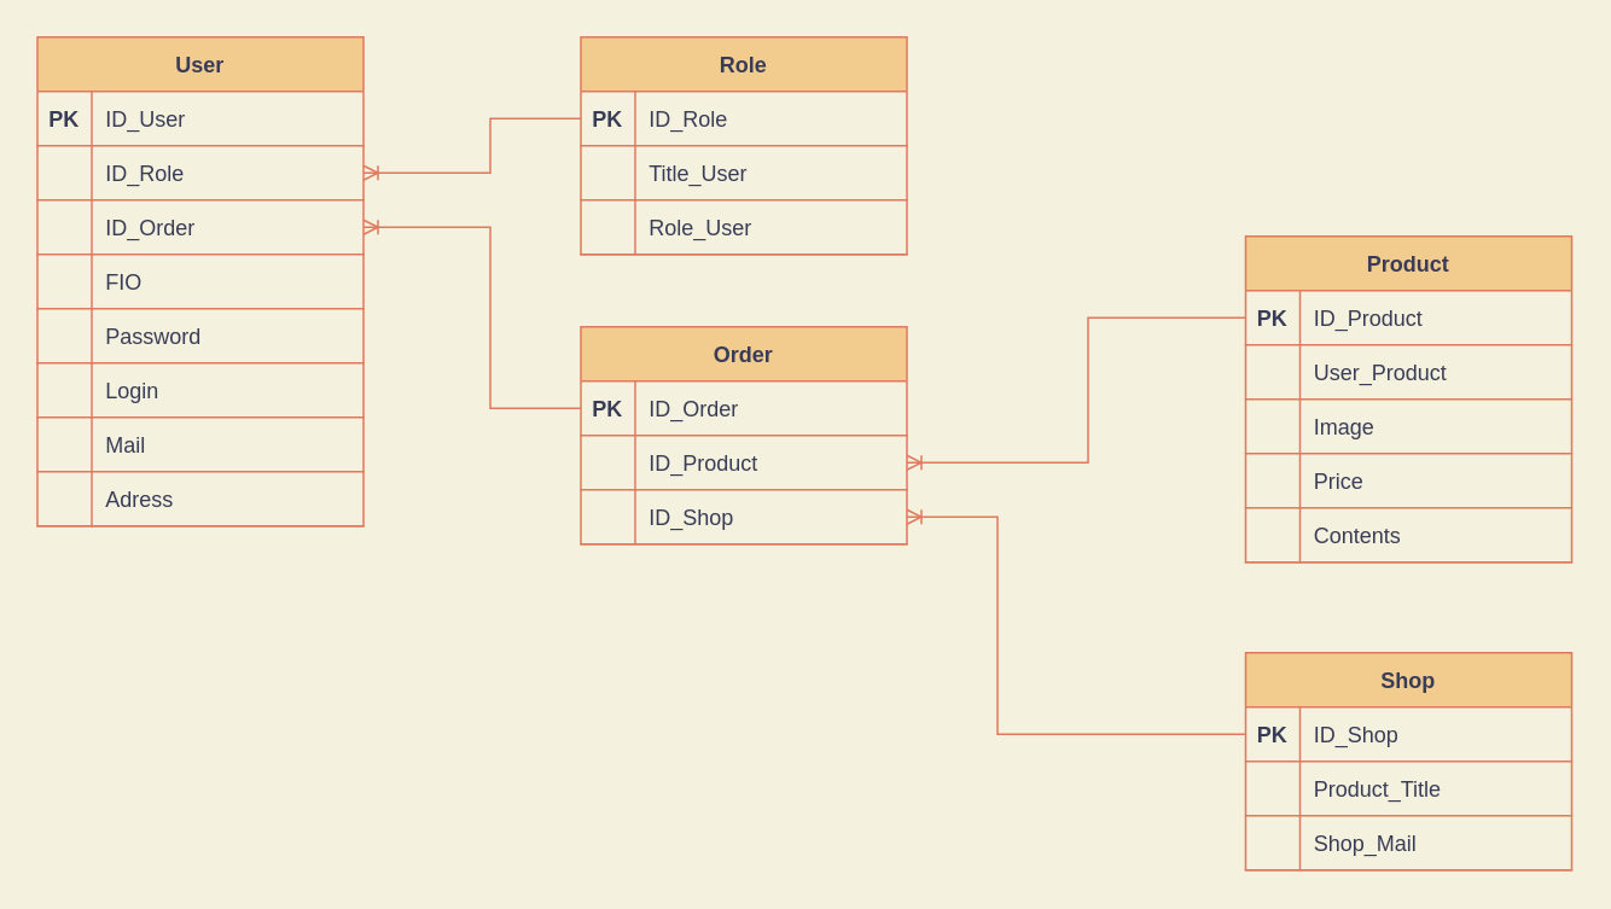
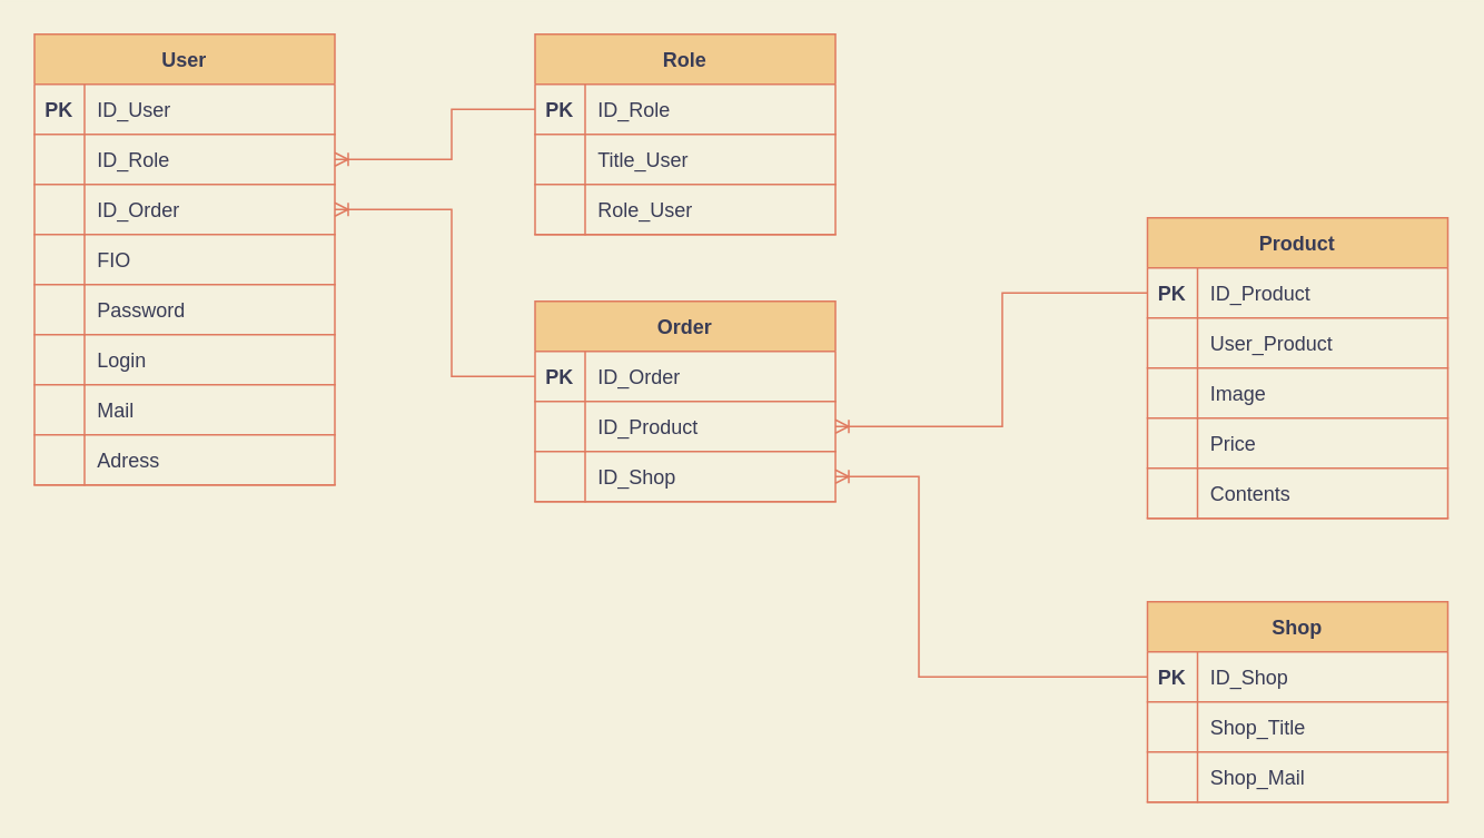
- <mxCell id="70" value="Product_Title" style="shape=partialRectangle;connectable=0;fillColor=none;top=0;left=0;bottom=1;right=0;align=left;spacingLeft=6;overflow=hidden;strokeColor=#E07A5F;fontColor=#393C56;" vertex="1" parent="68"><mxGeometry x="30" width="150" height="30" as="geometry"><mxRectangle width="150" height="30" as="alternateBounds" /></mxGeometry></mxCell>
+ <mxCell id="70" value="Shop_Title" style="shape=partialRectangle;connectable=0;fillColor=none;top=0;left=0;bottom=1;right=0;align=left;spacingLeft=6;overflow=hidden;strokeColor=#E07A5F;fontColor=#393C56;" vertex="1" parent="68"><mxGeometry x="30" width="150" height="30" as="geometry"><mxRectangle width="150" height="30" as="alternateBounds" /></mxGeometry></mxCell>
